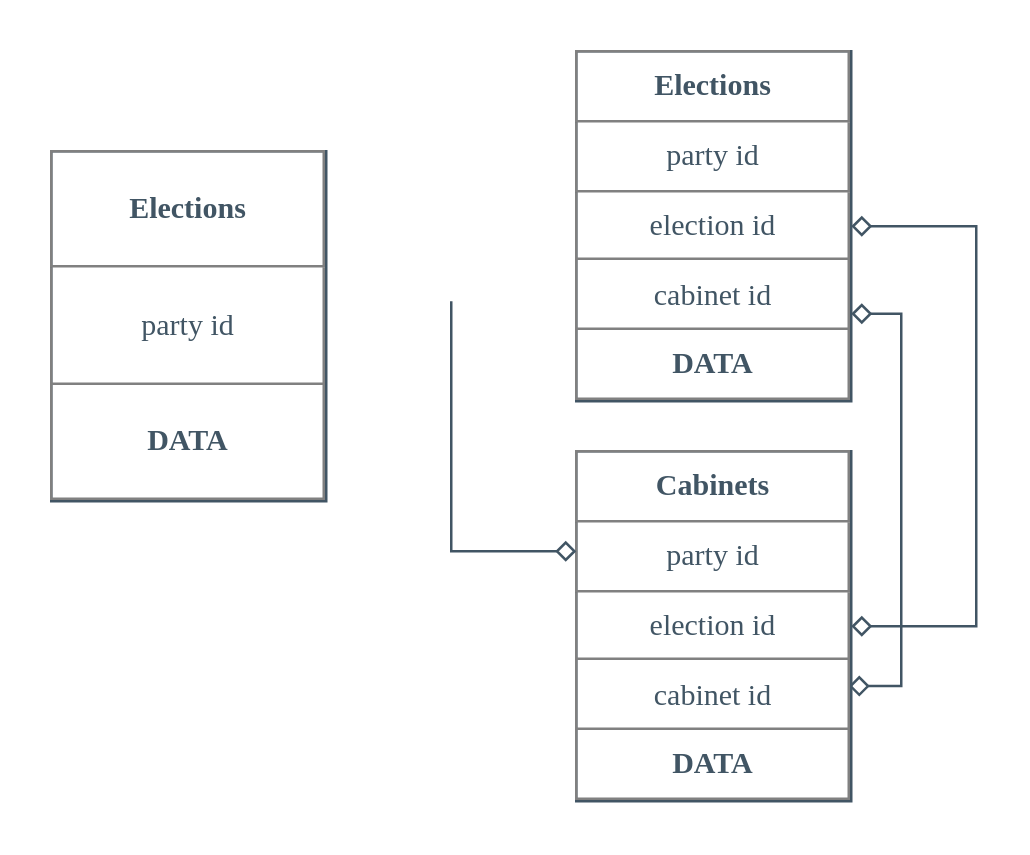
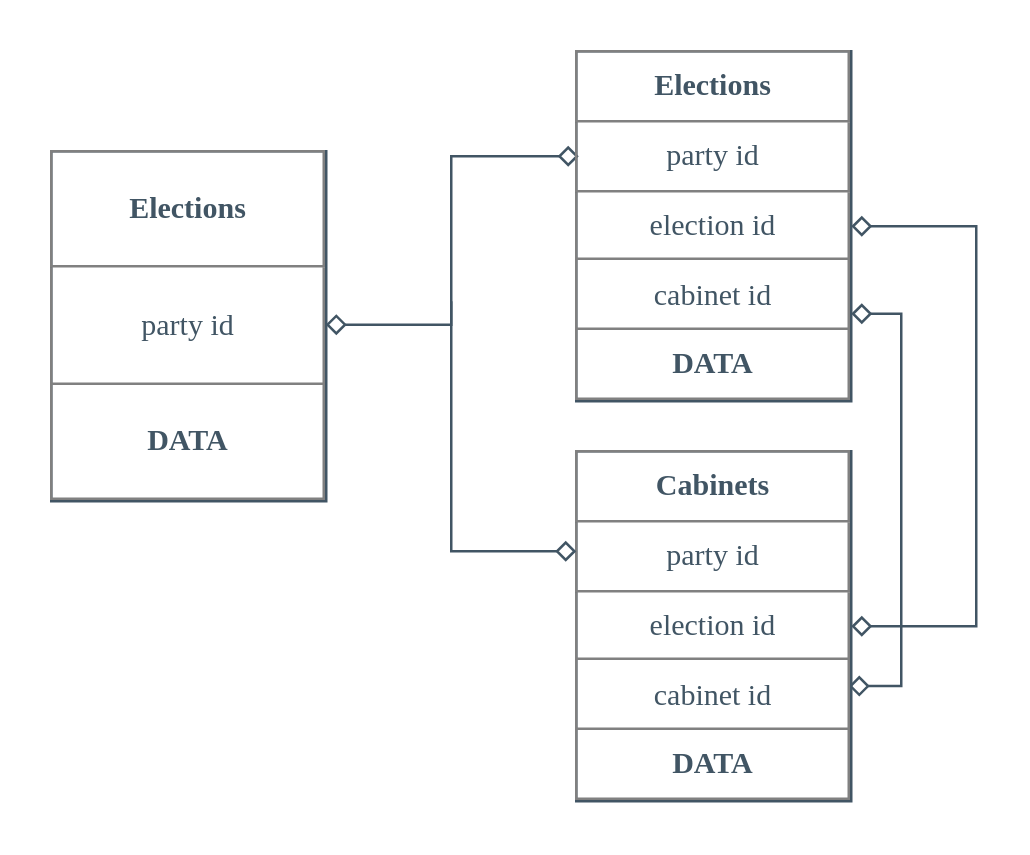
+ <mxCell id="2" style="edgeStyle=orthogonalEdgeStyle;rounded=0;orthogonalLoop=1;jettySize=auto;html=1;exitX=0.935;exitY=0.496;exitDx=0;exitDy=0;entryX=0.009;entryY=0.3;entryDx=0;entryDy=0;entryPerimeter=0;endArrow=diamond;endFill=0;startArrow=diamond;startFill=0;exitPerimeter=0;strokeColor=#415564;" parent="1" source="3" target="6" edge="1"><mxGeometry relative="1" as="geometry" /></mxCell>
